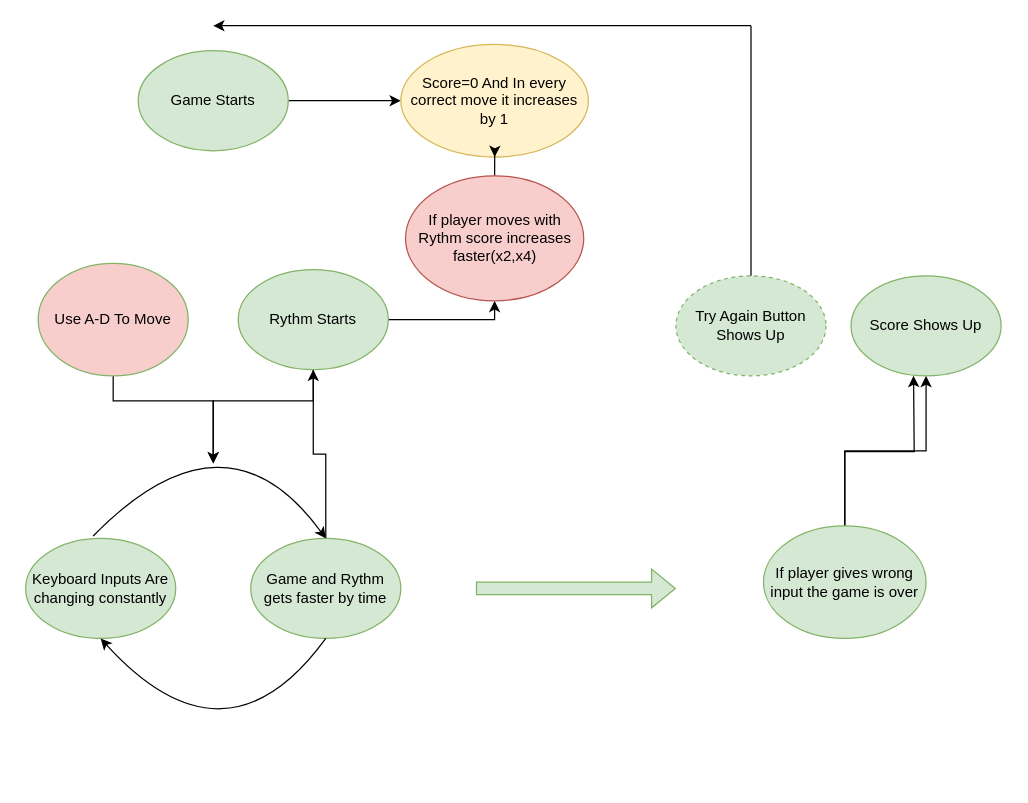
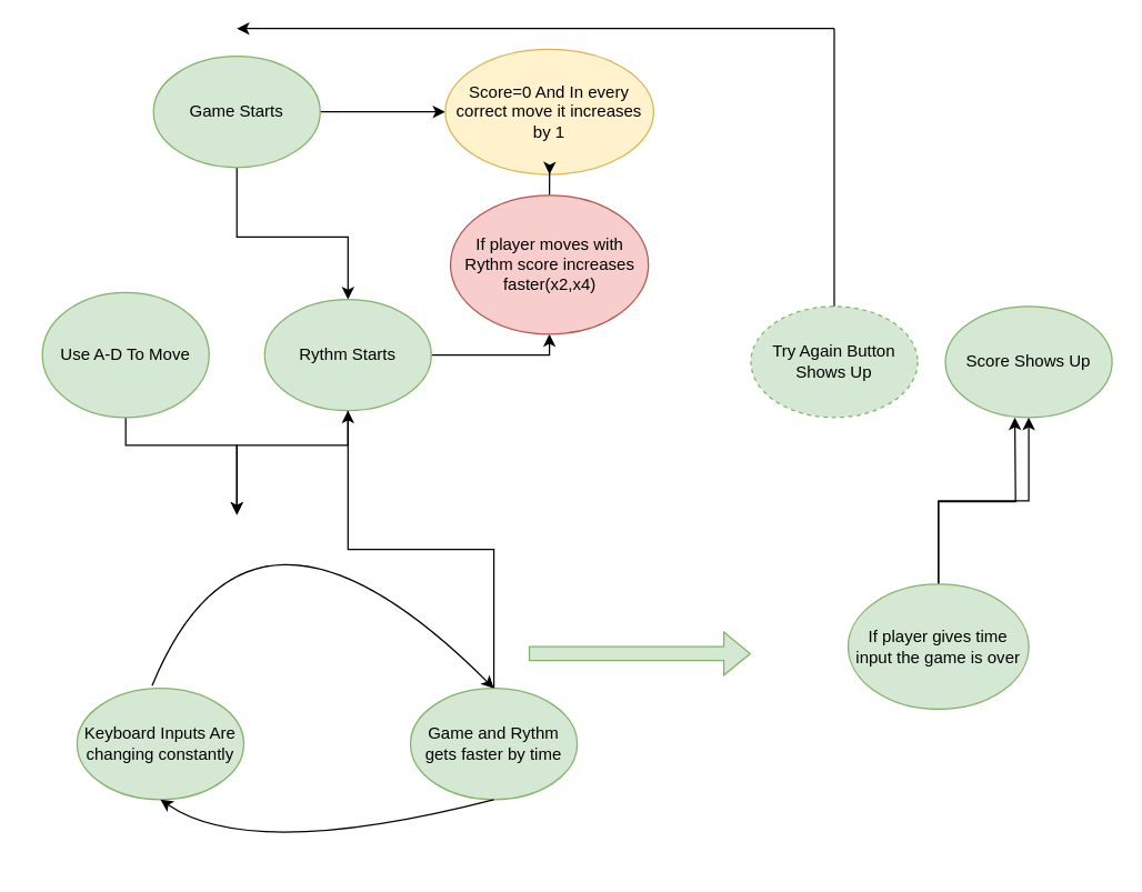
+ <mxCell id="2" style="edgeStyle=orthogonalEdgeStyle;rounded=0;orthogonalLoop=1;jettySize=auto;html=1;" edge="1" parent="1" source="4" target="9"><mxGeometry relative="1" as="geometry"><Array as="points"><mxPoint x="170" y="170" /><mxPoint x="250" y="170" /></Array></mxGeometry></mxCell>
- <mxCell id="6" value="Use A-D To Move" style="ellipse;whiteSpace=wrap;html=1;fillColor=#f8cecc;strokeColor=#82b366;" vertex="1" parent="1"><mxGeometry x="30" y="210" width="120" height="90" as="geometry" /></mxCell>
+ <mxCell id="6" value="Use A-D To Move" style="ellipse;whiteSpace=wrap;html=1;fillColor=#d5e8d4;strokeColor=#82b366;" vertex="1" parent="1"><mxGeometry x="30" y="210" width="120" height="90" as="geometry" /></mxCell>
- <mxCell id="17" value="If player gives wrong input the game is over" style="ellipse;whiteSpace=wrap;html=1;fillColor=#d5e8d4;strokeColor=#82b366;" vertex="1" parent="1"><mxGeometry x="610" y="420" width="130" height="90" as="geometry" /></mxCell>
+ <mxCell id="17" value="If player gives time input the game is over" style="ellipse;whiteSpace=wrap;html=1;fillColor=#d5e8d4;strokeColor=#82b366;" vertex="1" parent="1"><mxGeometry x="610" y="420" width="130" height="90" as="geometry" /></mxCell>
- <mxCell id="22" value="Keyboard Inputs Are changing constantly" style="ellipse;whiteSpace=wrap;html=1;fillColor=#d5e8d4;strokeColor=#82b366;" vertex="1" parent="1"><mxGeometry x="20" y="430" width="120" height="80" as="geometry" /></mxCell>
+ <mxCell id="22" value="Keyboard Inputs Are changing constantly" style="ellipse;whiteSpace=wrap;html=1;fillColor=#d5e8d4;strokeColor=#82b366;" vertex="1" parent="1"><mxGeometry x="55" y="495" width="120" height="80" as="geometry" /></mxCell>
- <mxCell id="14" value="Game and Rythm gets faster by time" style="ellipse;whiteSpace=wrap;html=1;fillColor=#d5e8d4;strokeColor=#82b366;" vertex="1" parent="1"><mxGeometry x="200" y="430" width="120" height="80" as="geometry" /></mxCell>
+ <mxCell id="14" value="Game and Rythm gets faster by time" style="ellipse;whiteSpace=wrap;html=1;fillColor=#d5e8d4;strokeColor=#82b366;" vertex="1" parent="1"><mxGeometry x="295" y="495" width="120" height="80" as="geometry" /></mxCell>
